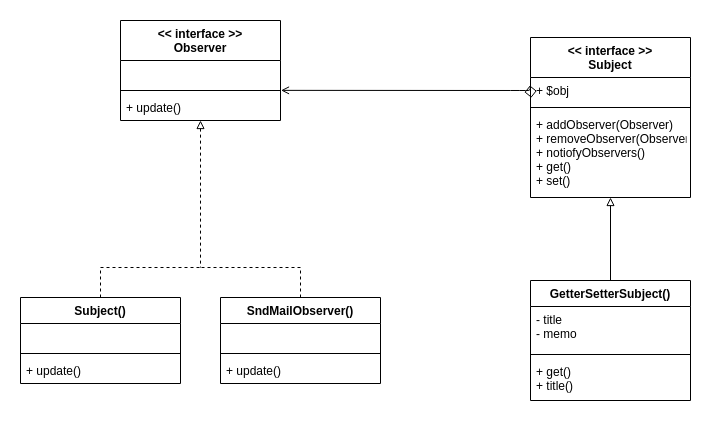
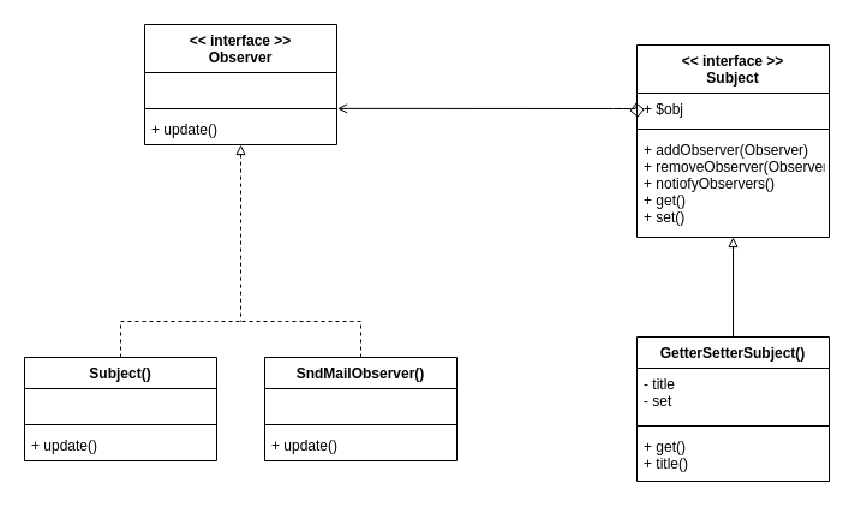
- <mxCell id="8" value="- title&#10;- memo&#10;" style="text;strokeColor=none;fillColor=none;align=left;verticalAlign=top;spacingLeft=4;spacingRight=4;overflow=hidden;rotatable=0;points=[[0,0.5],[1,0.5]];portConstraint=eastwest;" parent="7" vertex="1"><mxGeometry y="26" width="160" height="44" as="geometry" /></mxCell>
+ <mxCell id="8" value="- title&#10;- set&#10;" style="text;strokeColor=none;fillColor=none;align=left;verticalAlign=top;spacingLeft=4;spacingRight=4;overflow=hidden;rotatable=0;points=[[0,0.5],[1,0.5]];portConstraint=eastwest;" parent="7" vertex="1"><mxGeometry y="26" width="160" height="44" as="geometry" /></mxCell>
